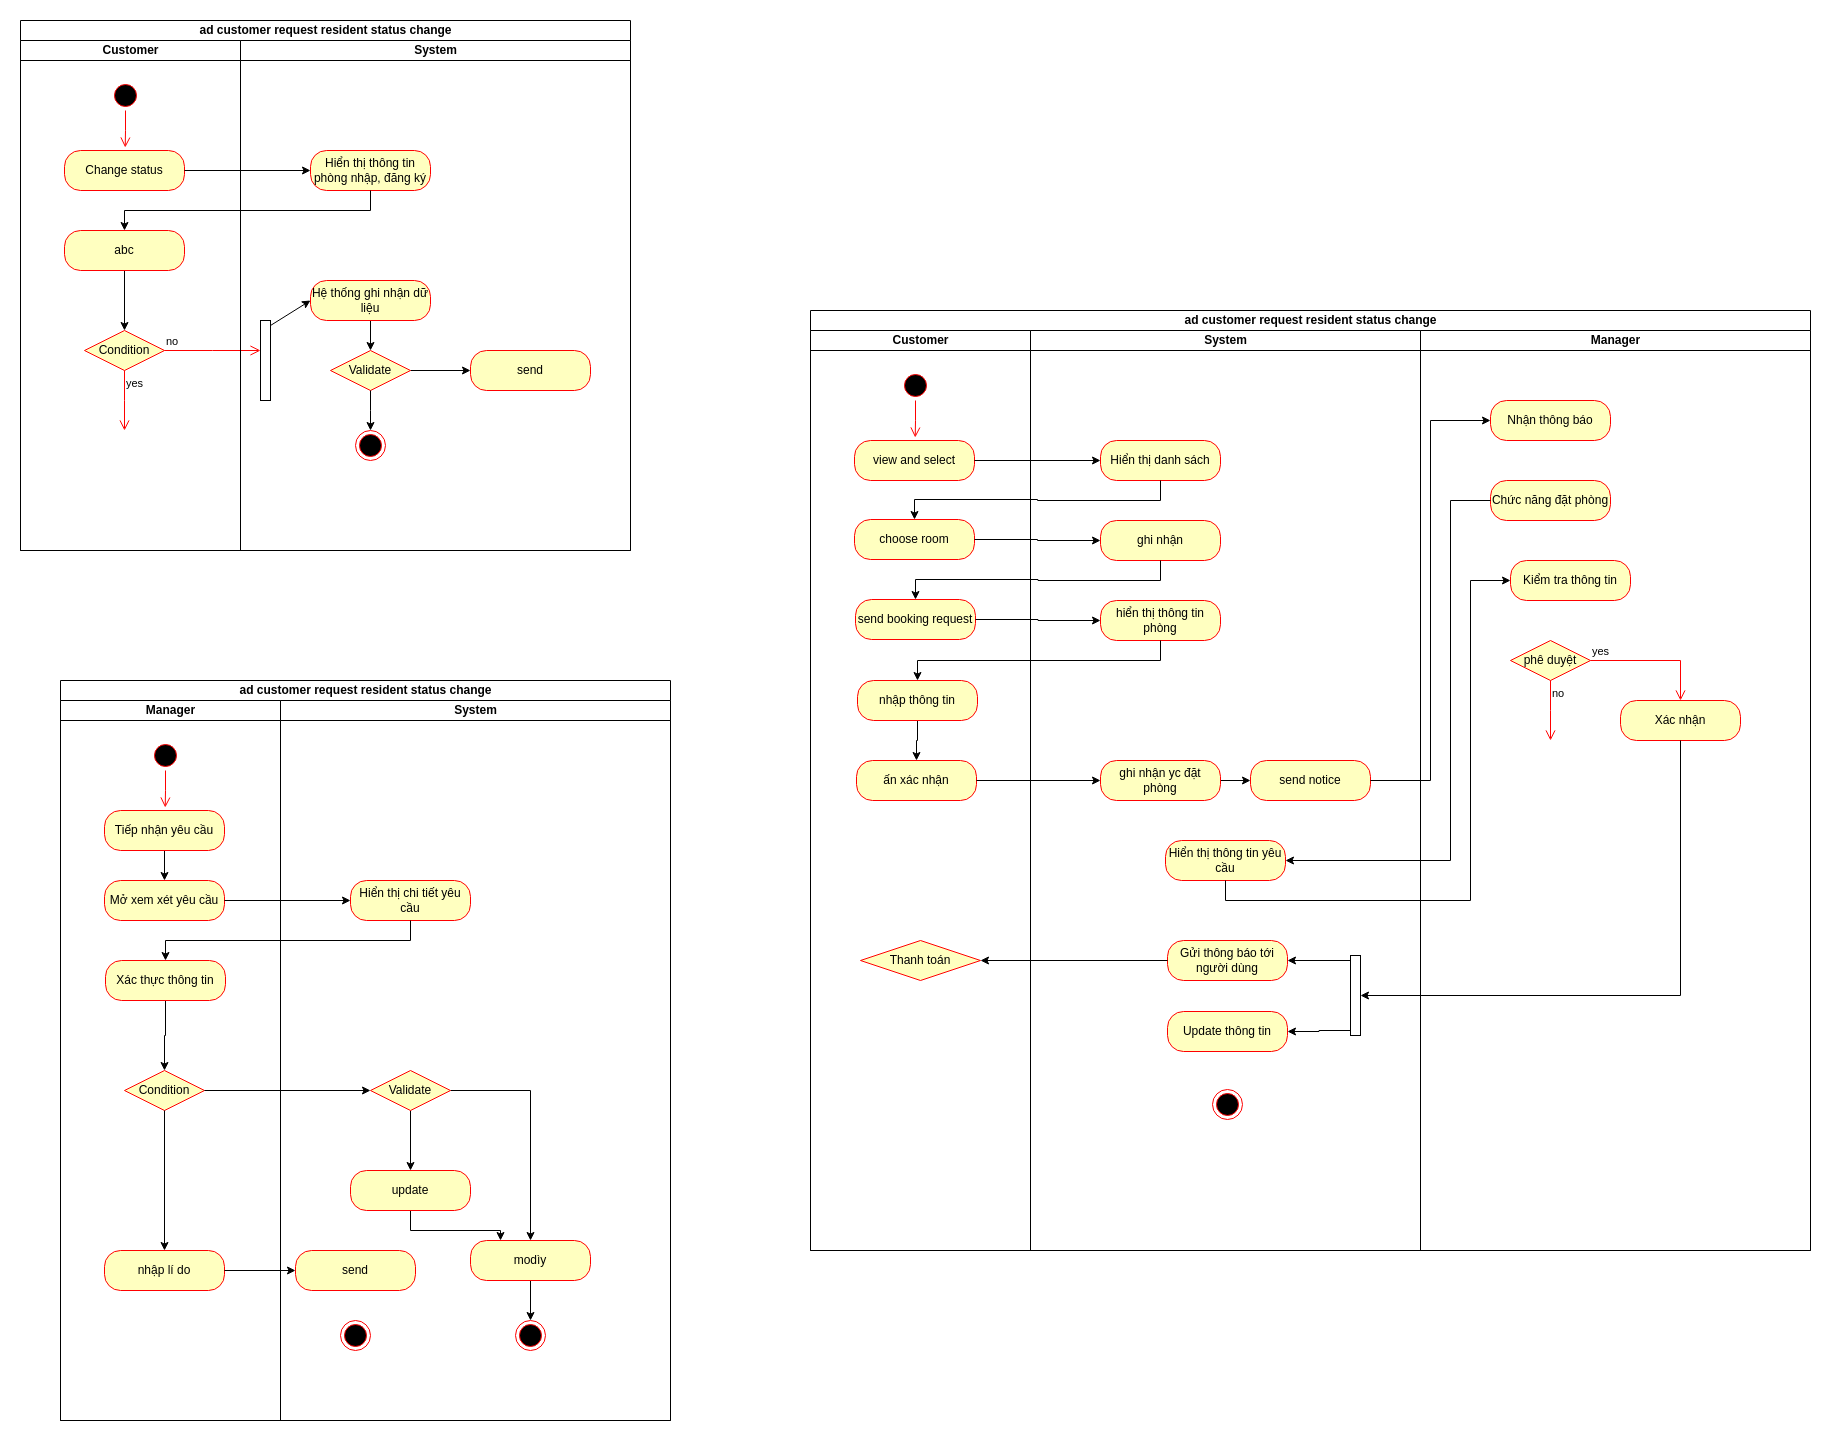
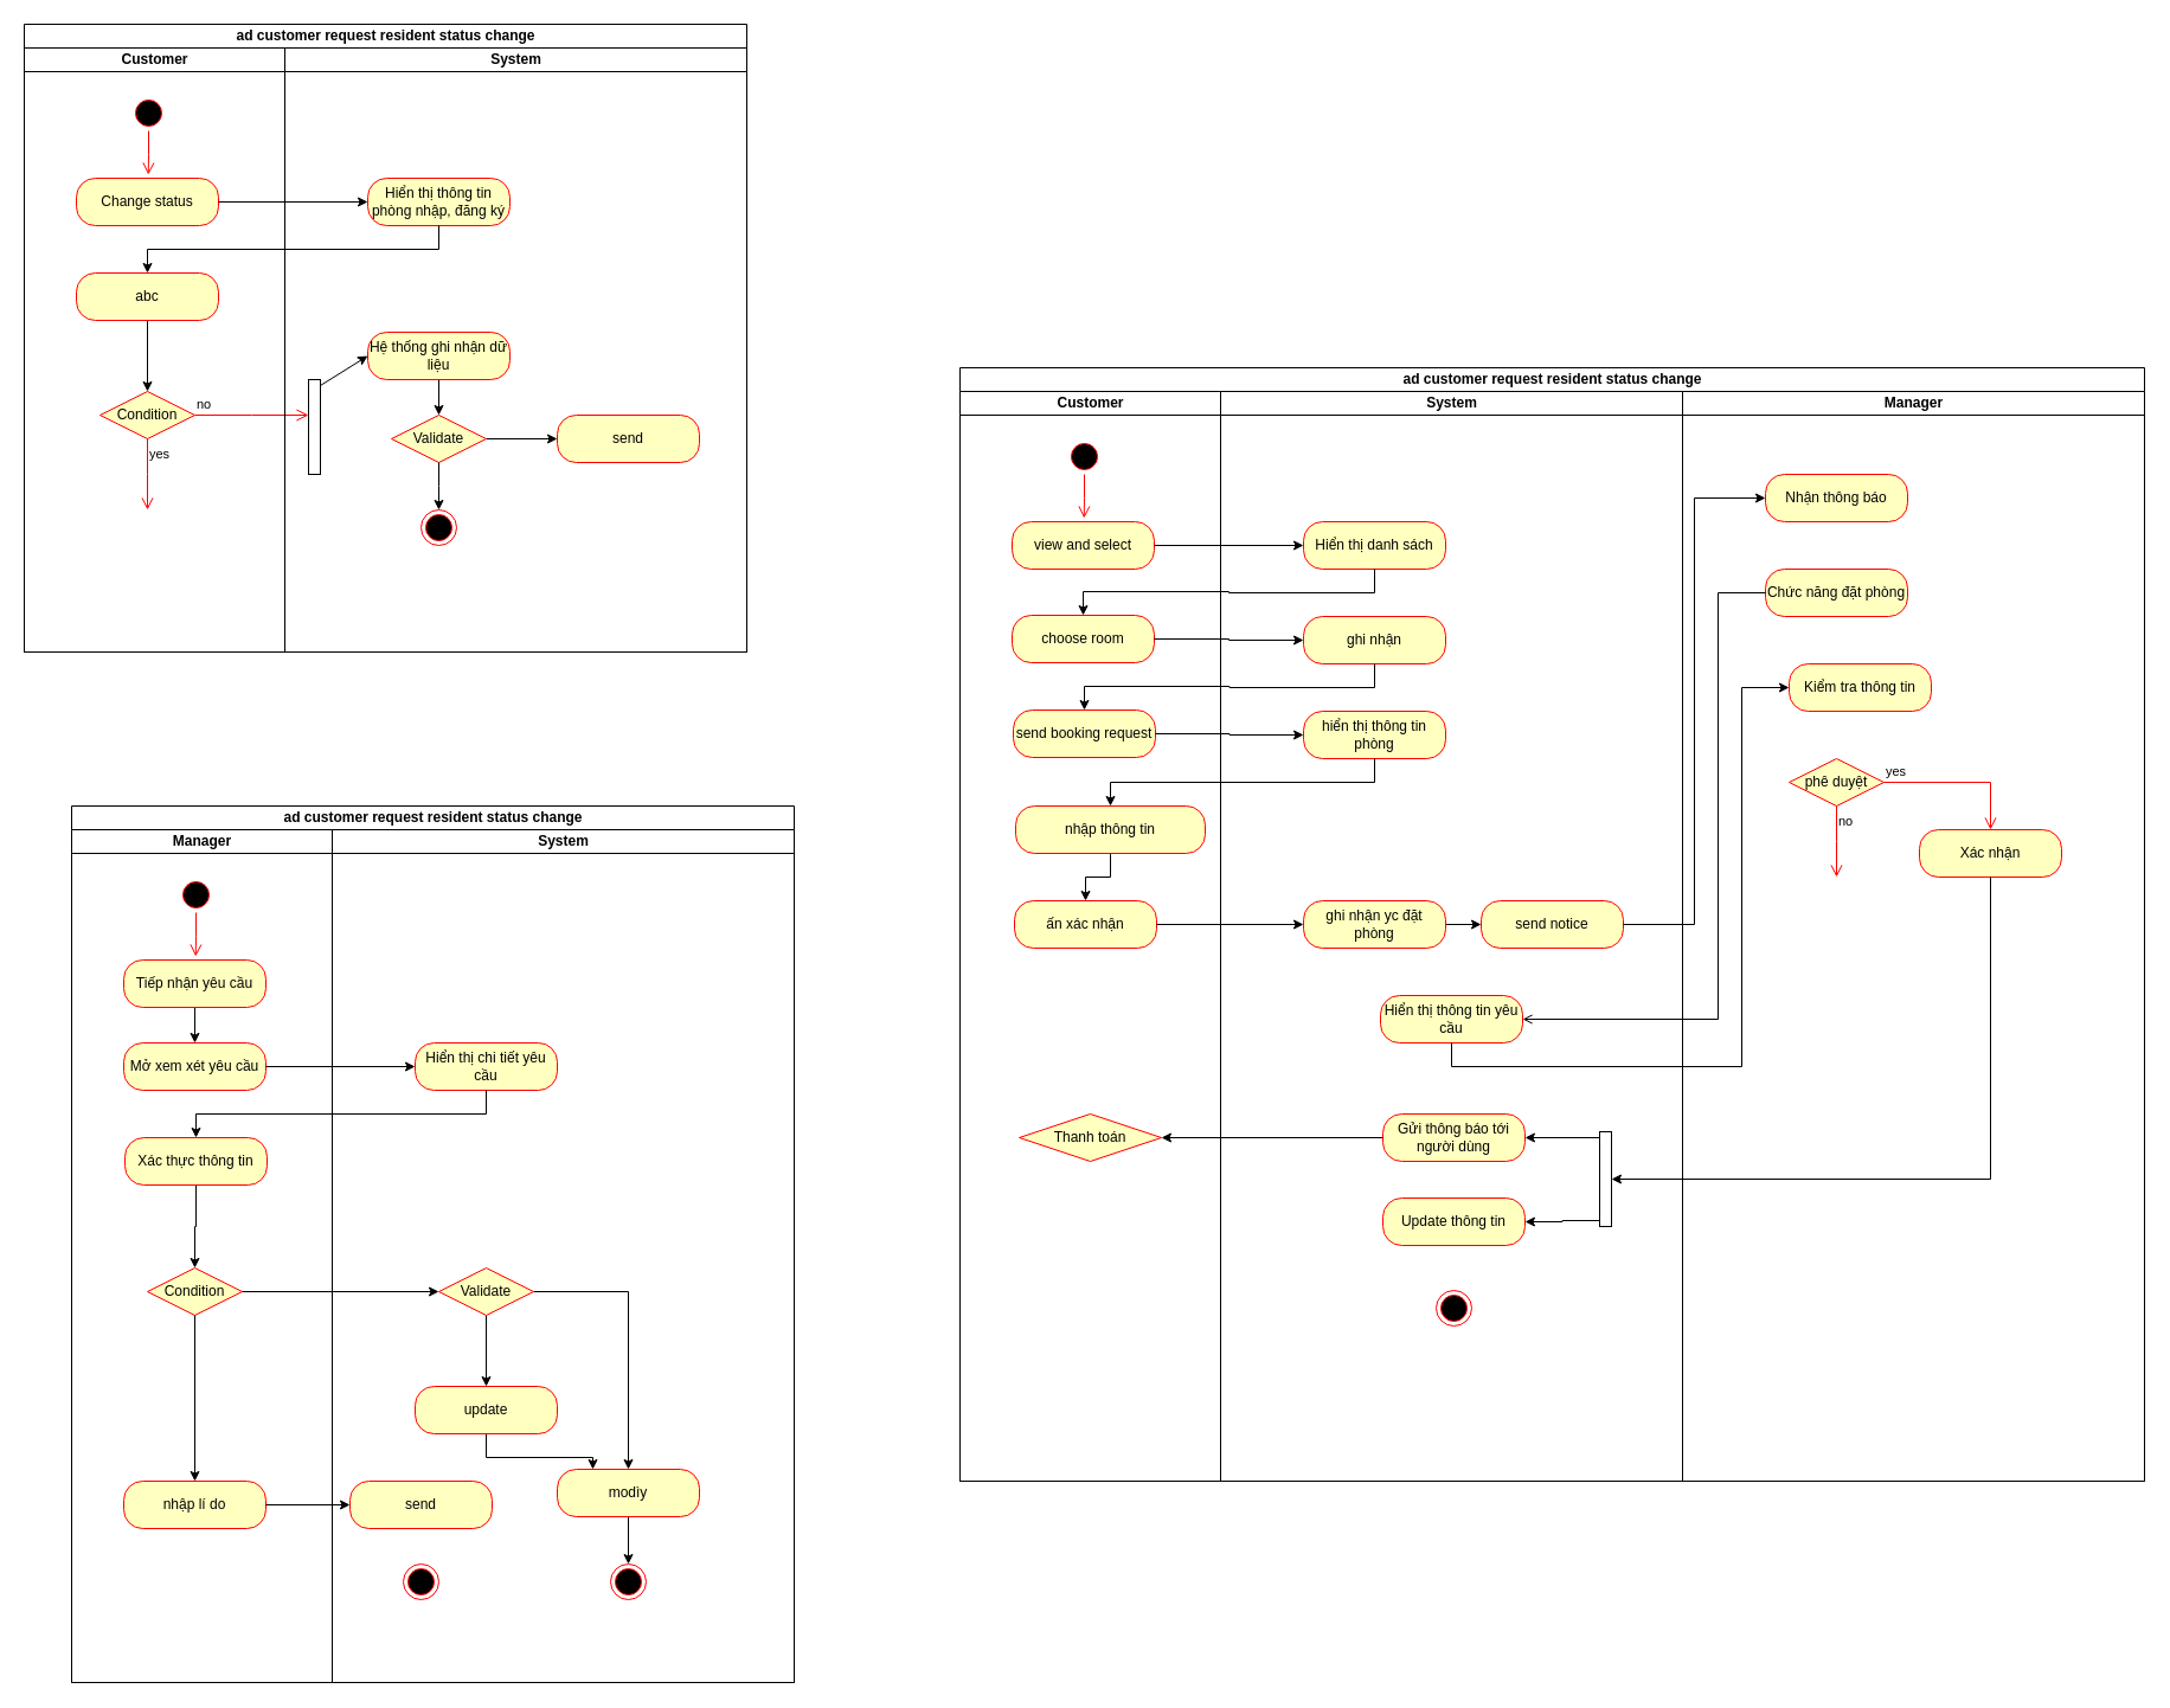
- <mxCell id="61" value="nhập thông tin" style="rounded=1;whiteSpace=wrap;html=1;arcSize=40;fontColor=#000000;fillColor=#ffffc0;strokeColor=#ff0000;" parent="54" vertex="1"><mxGeometry x="47.0" y="350" width="120" height="40" as="geometry" /></mxCell>
+ <mxCell id="61" value="nhập thông tin" style="rounded=1;whiteSpace=wrap;html=1;arcSize=40;fontColor=#000000;fillColor=#ffffc0;strokeColor=#ff0000;" parent="54" vertex="1"><mxGeometry x="47.0" y="350" width="160" height="40" as="geometry" /></mxCell>
- <mxCell id="94" style="edgeStyle=orthogonalEdgeStyle;rounded=0;orthogonalLoop=1;jettySize=auto;html=1;exitX=0;exitY=0.5;exitDx=0;exitDy=0;entryX=1;entryY=0.5;entryDx=0;entryDy=0;" parent="53" source="80" target="67" edge="1"><mxGeometry relative="1" as="geometry"><Array as="points"><mxPoint x="640" y="190" /><mxPoint x="640" y="550" /></Array></mxGeometry></mxCell>
+ <mxCell id="94" style="edgeStyle=orthogonalEdgeStyle;rounded=0;orthogonalLoop=1;jettySize=auto;html=1;exitX=0;exitY=0.5;exitDx=0;exitDy=0;entryX=1;entryY=0.5;entryDx=0;entryDy=0;endArrow=open;" parent="53" source="80" target="67" edge="1"><mxGeometry relative="1" as="geometry"><Array as="points"><mxPoint x="640" y="190" /><mxPoint x="640" y="550" /></Array></mxGeometry></mxCell>
